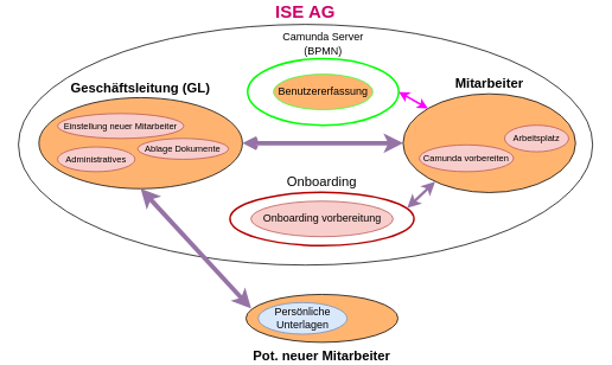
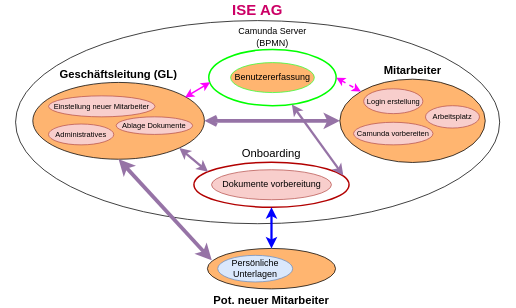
- <mxCell id="22" value="" style="endArrow=classic;startArrow=classic;html=1;rounded=0;entryX=0;entryY=0;entryDx=0;entryDy=0;exitX=1;exitY=0.5;exitDx=0;exitDy=0;strokeColor=#FF00FF;strokeWidth=2;" edge="1" parent="1" source="8" target="17"><mxGeometry width="50" height="50" relative="1" as="geometry"><mxPoint x="368" y="295" as="sourcePoint" /><mxPoint x="368" y="358" as="targetPoint" /></mxGeometry></mxCell>
+ <mxCell id="22" value="" style="endArrow=classic;startArrow=classic;html=1;rounded=0;entryX=0;entryY=0;entryDx=0;entryDy=0;exitX=1;exitY=0.5;exitDx=0;exitDy=0;strokeColor=#FF00FF;strokeWidth=2;dashed=1;" edge="1" parent="1" source="8" target="17"><mxGeometry width="50" height="50" relative="1" as="geometry"><mxPoint x="368" y="295" as="sourcePoint" /><mxPoint x="368" y="358" as="targetPoint" /></mxGeometry></mxCell>
+ <mxCell id="23" value="" style="endArrow=classic;startArrow=classic;html=1;rounded=0;entryX=0.01;entryY=0.585;entryDx=0;entryDy=0;strokeColor=#FF00FF;strokeWidth=2;entryPerimeter=0;exitX=0.887;exitY=0.195;exitDx=0;exitDy=0;exitPerimeter=0;" edge="1" parent="1" source="3" target="8"><mxGeometry width="50" height="50" relative="1" as="geometry"><mxPoint x="249" y="119" as="sourcePoint" /><mxPoint x="492" y="147" as="targetPoint" /></mxGeometry></mxCell>
+ <mxCell id="19" value="Login erstellung" style="ellipse;whiteSpace=wrap;html=1;fillColor=#f8cecc;strokeColor=#b85450;labelBackgroundColor=none;fontColor=#000000;fontSize=10;" vertex="1" parent="1"><mxGeometry x="484.5" y="111" width="79" height="33.14" as="geometry" /></mxCell>
+ <mxCell id="24" value="" style="endArrow=classic;startArrow=classic;html=1;rounded=0;exitX=0.091;exitY=0.214;exitDx=0;exitDy=0;curved=0;strokeWidth=3;fillColor=#e1d5e7;strokeColor=#9673a6;endFill=1;entryX=1;entryY=1;entryDx=0;entryDy=0;exitPerimeter=0;" edge="1" parent="1" source="14" target="3"><mxGeometry width="50" height="50" relative="1" as="geometry"><mxPoint x="464" y="186" as="sourcePoint" /><mxPoint x="282" y="186" as="targetPoint" /></mxGeometry></mxCell>
- <mxCell id="25" value="" style="endArrow=classic;startArrow=classic;html=1;rounded=0;curved=0;strokeWidth=3;fillColor=#e1d5e7;strokeColor=#9673a6;endFill=1;entryX=0.186;entryY=0.89;entryDx=0;entryDy=0;exitX=0.963;exitY=0.297;exitDx=0;exitDy=0;entryPerimeter=0;exitPerimeter=0;" edge="1" parent="1" source="14" target="17"><mxGeometry width="50" height="50" relative="1" as="geometry"><mxPoint x="511" y="336" as="sourcePoint" /><mxPoint x="484.163" y="228.996" as="targetPoint" /></mxGeometry></mxCell>
+ <mxCell id="25" value="" style="endArrow=classic;startArrow=classic;html=1;rounded=0;curved=0;strokeWidth=3;fillColor=#e1d5e7;strokeColor=#9673a6;endFill=1;exitX=0.963;exitY=0.297;exitDx=0;exitDy=0;exitPerimeter=0;" edge="1" parent="1" source="14" target="8"><mxGeometry width="50" height="50" relative="1" as="geometry"><mxPoint x="511" y="336" as="sourcePoint" /><mxPoint x="484.163" y="228.996" as="targetPoint" /></mxGeometry></mxCell>
- <mxCell id="15" value="&lt;span style=&quot;font-family: Helvetica; font-size: 12px; font-style: normal; font-variant-ligatures: normal; font-variant-caps: normal; font-weight: 400; letter-spacing: normal; orphans: 2; text-align: center; text-indent: 0px; text-transform: none; widows: 2; word-spacing: 0px; -webkit-text-stroke-width: 0px; white-space: normal; text-decoration-thickness: initial; text-decoration-style: initial; text-decoration-color: initial; float: none; display: inline !important;&quot;&gt;Onboarding vorbereitung&lt;/span&gt;" style="ellipse;whiteSpace=wrap;html=1;fillColor=#f8cecc;strokeColor=#b85450;labelBackgroundColor=none;fontColor=#000000;" parent="13" vertex="1"><mxGeometry x="23.5" y="10" width="160" height="40" as="geometry" /></mxCell>
+ <mxCell id="15" value="&lt;span style=&quot;font-family: Helvetica; font-size: 12px; font-style: normal; font-variant-ligatures: normal; font-variant-caps: normal; font-weight: 400; letter-spacing: normal; orphans: 2; text-align: center; text-indent: 0px; text-transform: none; widows: 2; word-spacing: 0px; -webkit-text-stroke-width: 0px; white-space: normal; text-decoration-thickness: initial; text-decoration-style: initial; text-decoration-color: initial; float: none; display: inline !important;&quot;&gt;Dokumente vorbereitung&lt;/span&gt;" style="ellipse;whiteSpace=wrap;html=1;fillColor=#f8cecc;strokeColor=#b85450;labelBackgroundColor=none;fontColor=#000000;" parent="13" vertex="1"><mxGeometry x="23.5" y="10" width="160" height="40" as="geometry" /></mxCell>
+ <mxCell id="21" value="" style="endArrow=classic;startArrow=classic;html=1;rounded=0;entryX=0.5;entryY=0;entryDx=0;entryDy=0;exitX=0.5;exitY=1;exitDx=0;exitDy=0;strokeColor=#0000FF;strokeWidth=3;" edge="1" parent="1" source="14" target="4"><mxGeometry width="50" height="50" relative="1" as="geometry"><mxPoint x="298" y="269" as="sourcePoint" /><mxPoint x="348" y="219" as="targetPoint" /></mxGeometry></mxCell>
